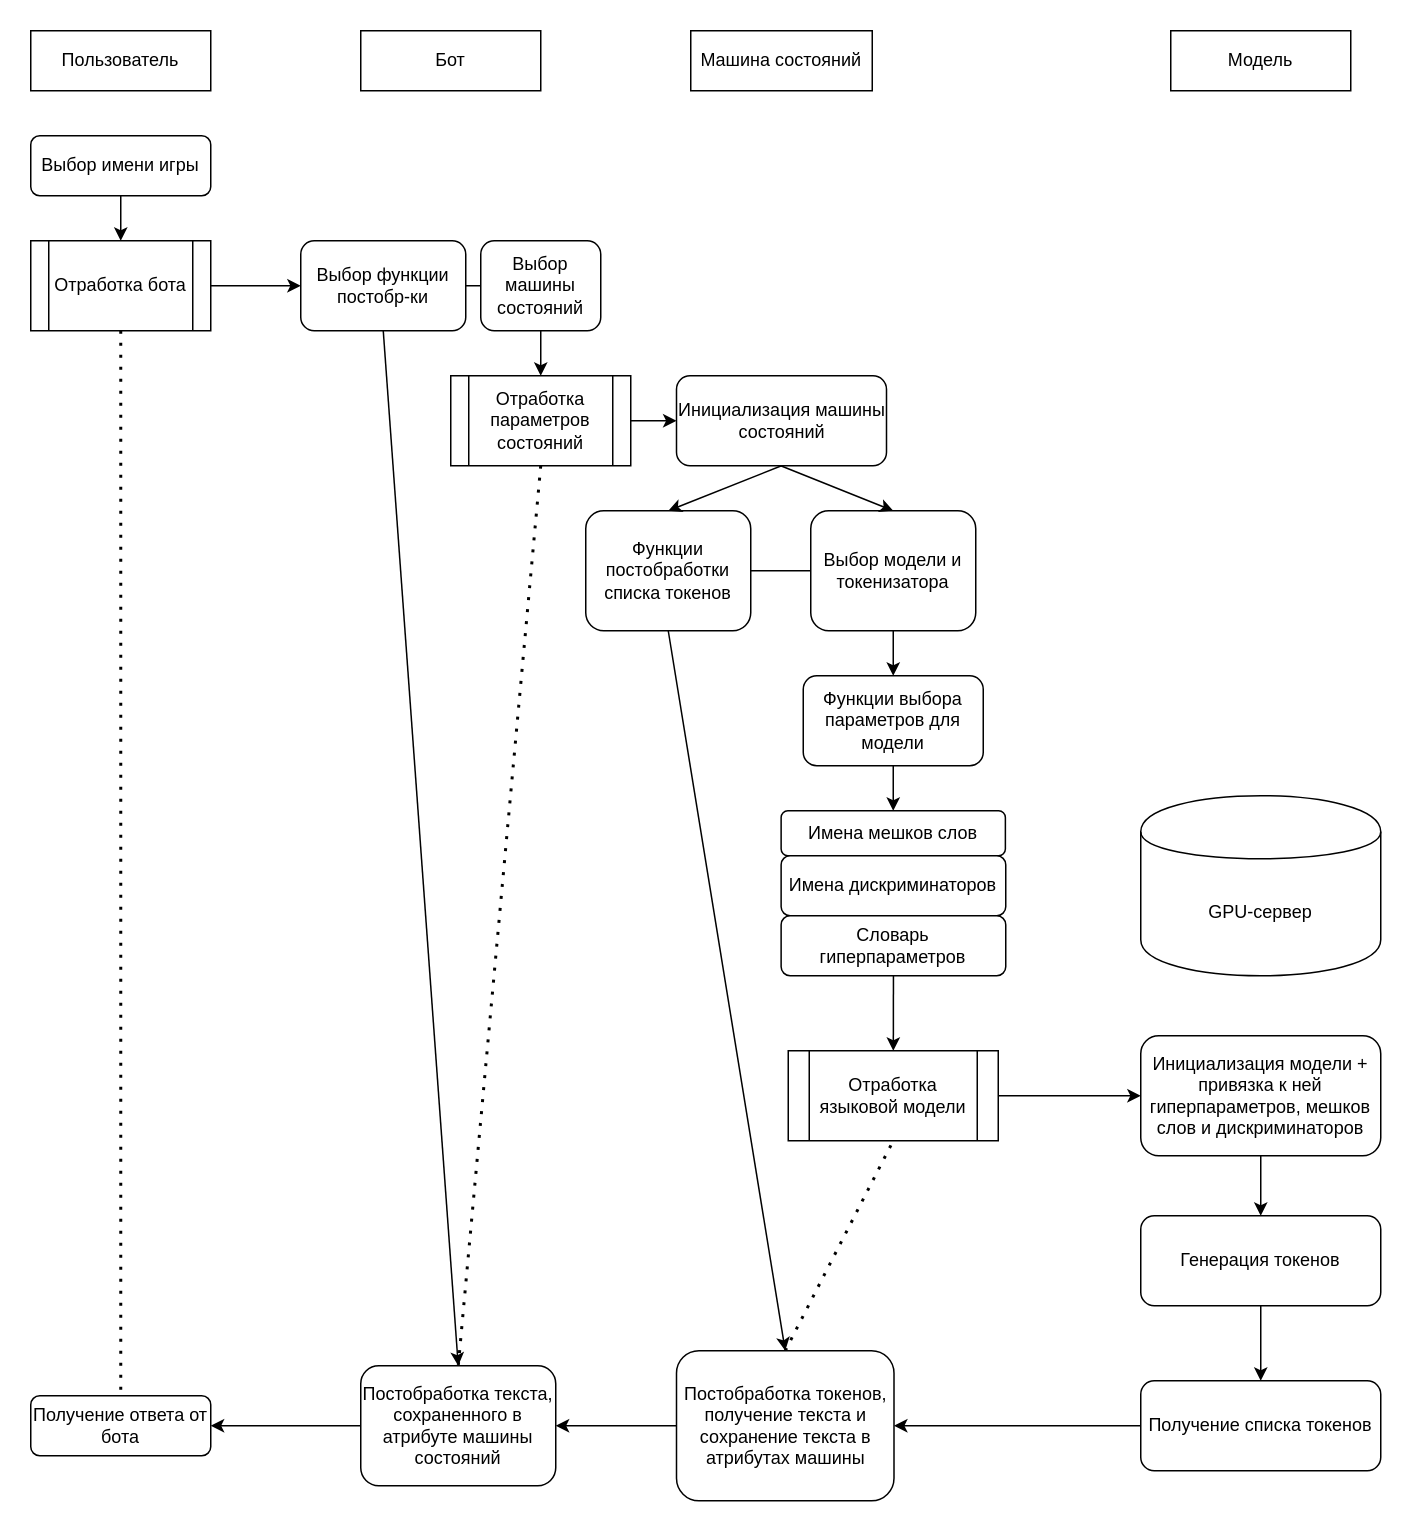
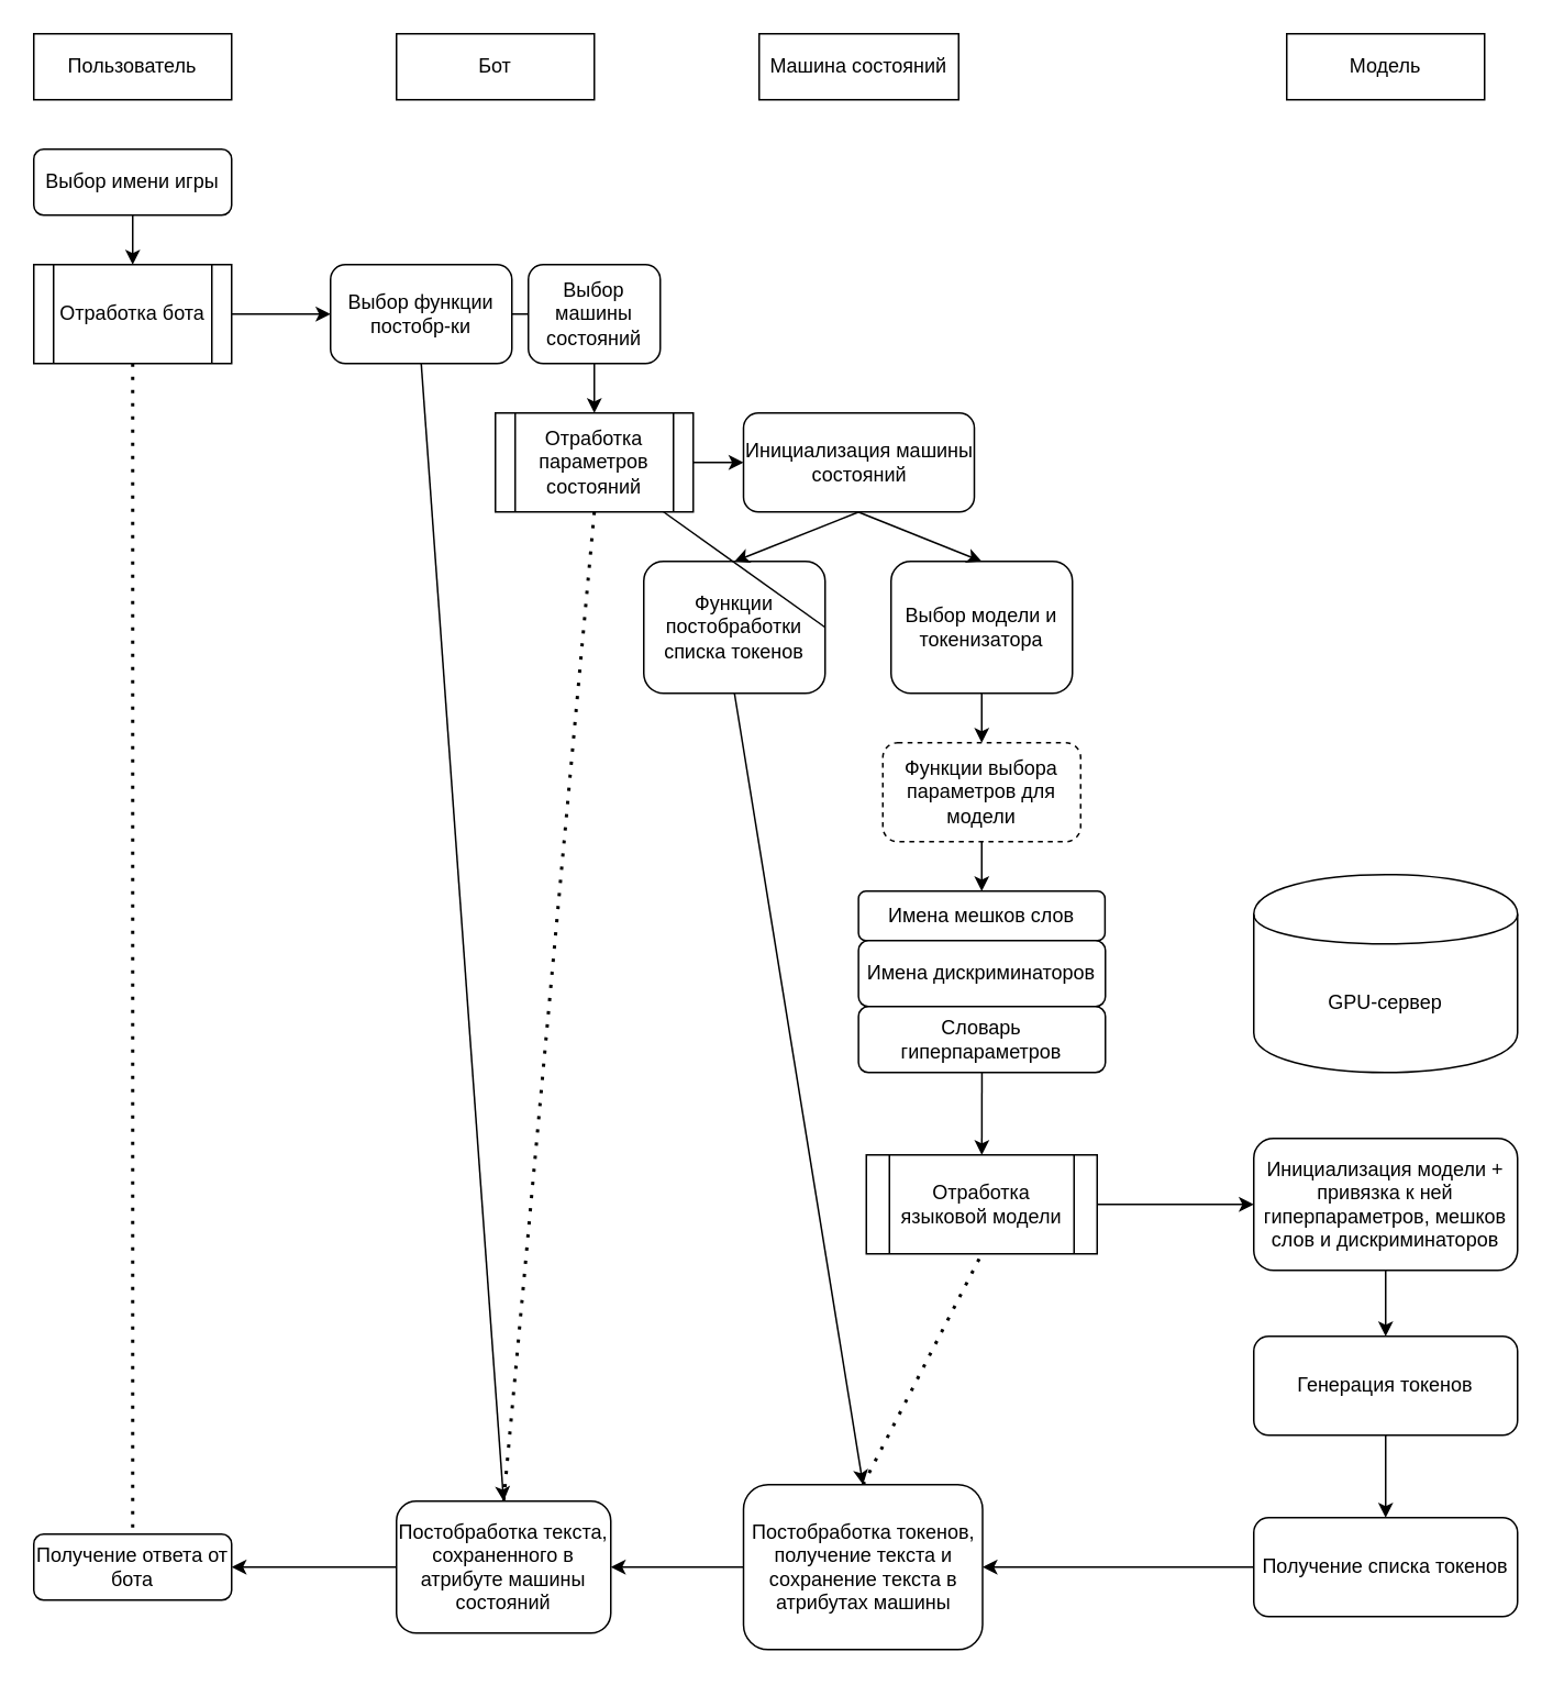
- <mxCell id="32" value="" style="endArrow=none;html=1;entryX=0;entryY=0.5;entryDx=0;entryDy=0;exitX=1;exitY=0.5;exitDx=0;exitDy=0;" edge="1" parent="1" source="26" target="30"><mxGeometry width="50" height="50" relative="1" as="geometry"><mxPoint x="420" y="400" as="sourcePoint" /><mxPoint x="470" y="350" as="targetPoint" /></mxGeometry></mxCell>
+ <mxCell id="32" value="" style="endArrow=none;html=1;exitX=1;exitY=0.5;exitDx=0;exitDy=0;" edge="1" parent="1" source="26" target="14"><mxGeometry width="50" height="50" relative="1" as="geometry"><mxPoint x="420" y="400" as="sourcePoint" /><mxPoint x="470" y="350" as="targetPoint" /></mxGeometry></mxCell>
- <mxCell id="33" value="Функции выбора параметров для модели" style="rounded=1;whiteSpace=wrap;html=1;" vertex="1" parent="1"><mxGeometry x="535" y="450" width="120" height="60" as="geometry" /></mxCell>
+ <mxCell id="33" value="Функции выбора параметров для модели" style="rounded=1;whiteSpace=wrap;html=1;dashed=1;" vertex="1" parent="1"><mxGeometry x="535" y="450" width="120" height="60" as="geometry" /></mxCell>
